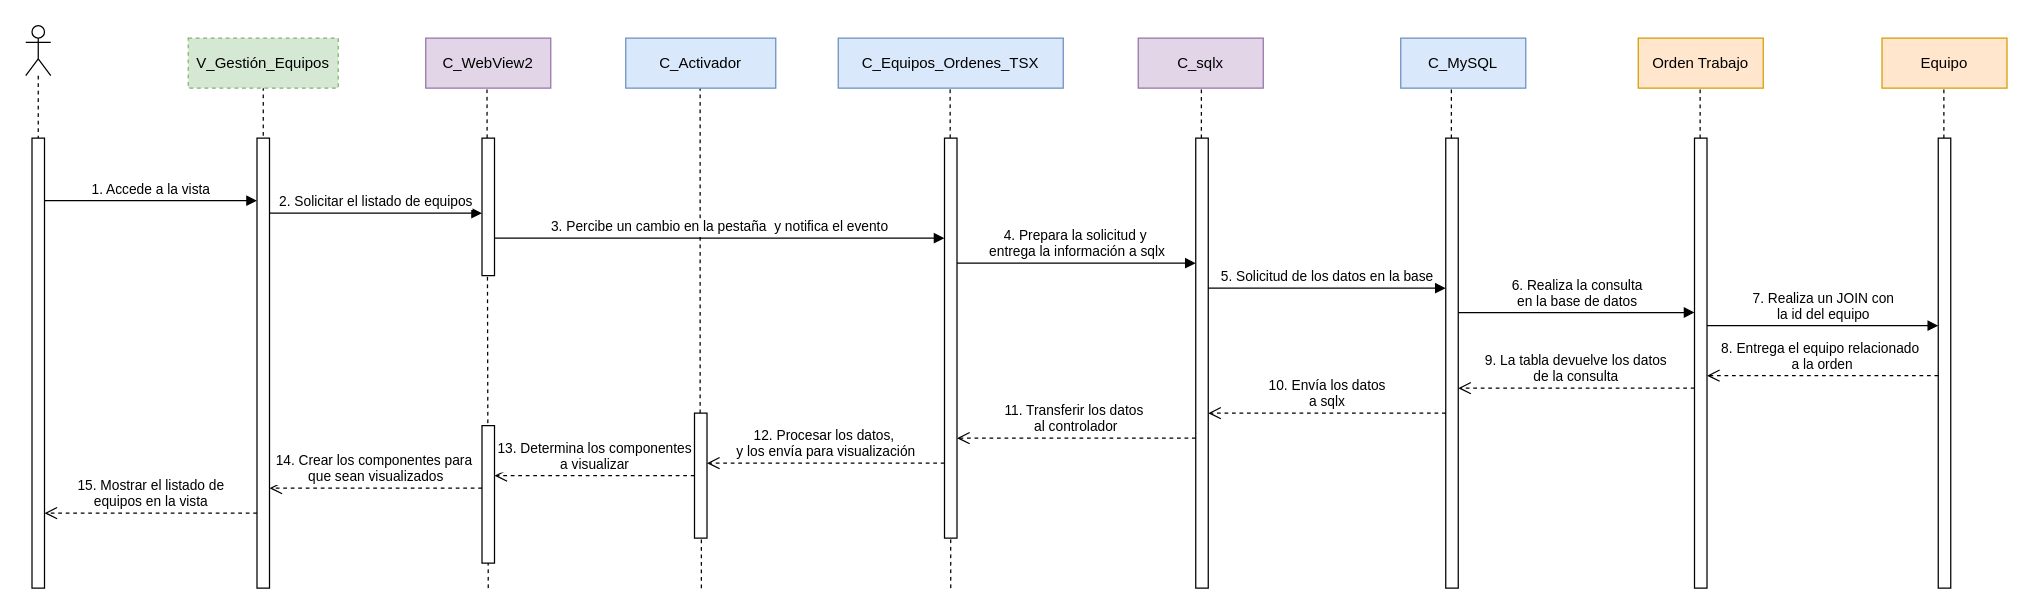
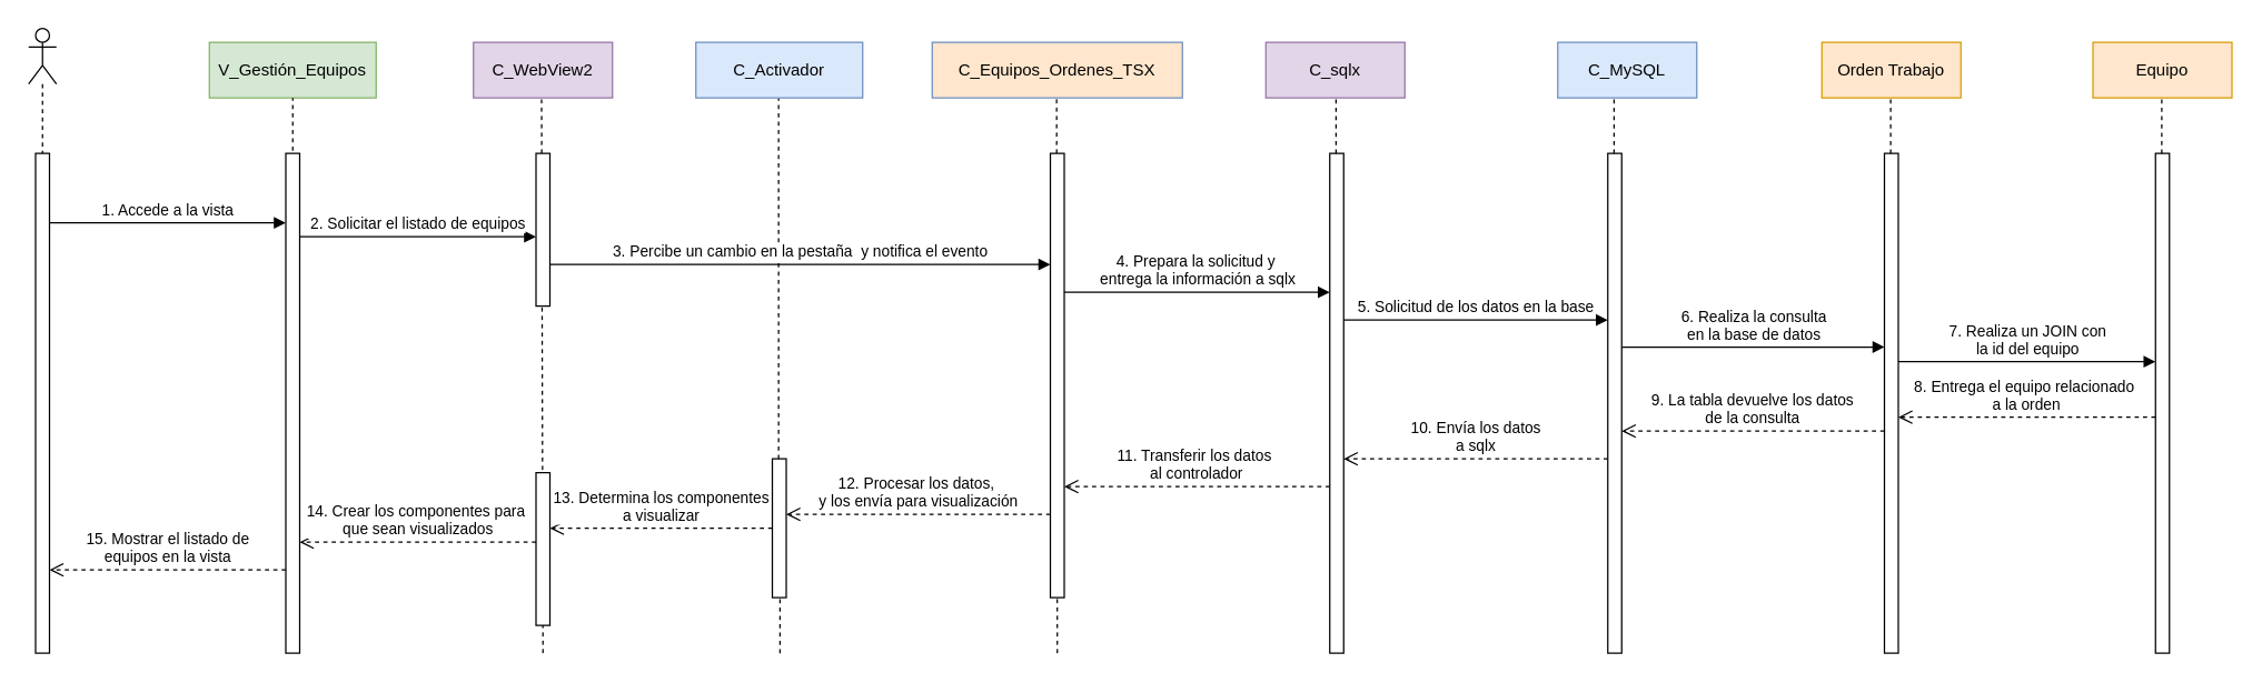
- <mxCell id="6" value="V_Gestión_Equipos" style="rounded=0;whiteSpace=wrap;html=1;fillColor=#d5e8d4;strokeColor=#82b366;dashed=1;" vertex="1" parent="1"><mxGeometry x="150" y="30" width="120" height="40" as="geometry" /></mxCell>
+ <mxCell id="6" value="V_Gestión_Equipos" style="rounded=0;whiteSpace=wrap;html=1;fillColor=#d5e8d4;strokeColor=#82b366;" vertex="1" parent="1"><mxGeometry x="150" y="30" width="120" height="40" as="geometry" /></mxCell>
- <mxCell id="9" value="&lt;div&gt;C_Equipos_Ordenes_TSX&lt;/div&gt;" style="rounded=0;whiteSpace=wrap;html=1;fillColor=#dae8fc;strokeColor=#6c8ebf;" vertex="1" parent="1"><mxGeometry x="670" y="30" width="180" height="40" as="geometry" /></mxCell>
+ <mxCell id="9" value="&lt;div&gt;C_Equipos_Ordenes_TSX&lt;/div&gt;" style="rounded=0;whiteSpace=wrap;html=1;fillColor=#ffe6cc;strokeColor=#6c8ebf;" vertex="1" parent="1"><mxGeometry x="670" y="30" width="180" height="40" as="geometry" /></mxCell>
